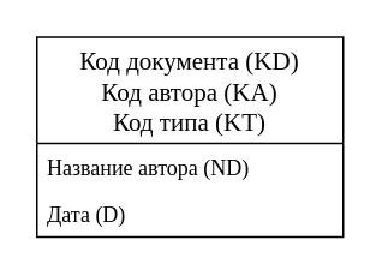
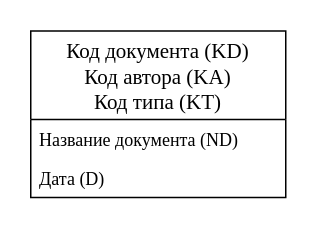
- <mxCell id="3" value="Название автора (ND)" style="text;strokeColor=none;fillColor=none;spacingLeft=4;spacingRight=4;overflow=hidden;rotatable=0;points=[[0,0.5],[1,0.5]];portConstraint=eastwest;fontSize=12;fontFamily=Times New Roman;" vertex="1" parent="2"><mxGeometry y="59" width="170" height="26" as="geometry" /></mxCell>
+ <mxCell id="3" value="Название документа (ND)" style="text;strokeColor=none;fillColor=none;spacingLeft=4;spacingRight=4;overflow=hidden;rotatable=0;points=[[0,0.5],[1,0.5]];portConstraint=eastwest;fontSize=12;fontFamily=Times New Roman;" vertex="1" parent="2"><mxGeometry y="59" width="170" height="26" as="geometry" /></mxCell>
